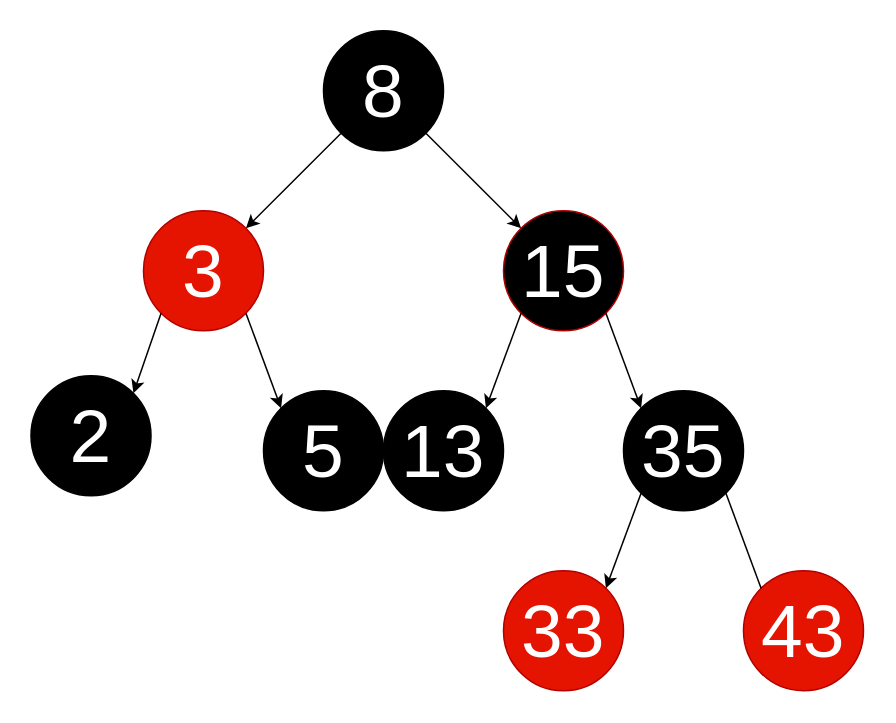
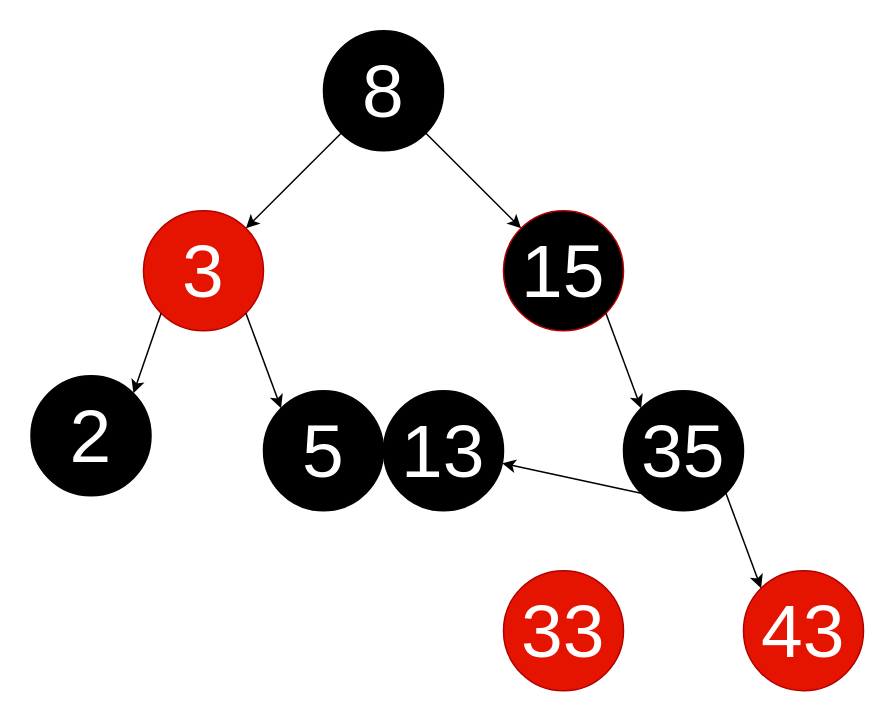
- <mxCell id="14" value="" style="endArrow=classic;html=1;exitX=0;exitY=1;exitDx=0;exitDy=0;entryX=1;entryY=0;entryDx=0;entryDy=0;" edge="1" parent="1" source="4" target="7"><mxGeometry width="50" height="50" relative="1" as="geometry"><mxPoint x="348.436" y="210.004" as="sourcePoint" /><mxPoint x="325.004" y="273.436" as="targetPoint" /></mxGeometry></mxCell>
- <mxCell id="18" value="" style="endArrow=classic;html=1;exitX=0;exitY=1;exitDx=0;exitDy=0;entryX=1;entryY=0;entryDx=0;entryDy=0;" edge="1" parent="1" source="8" target="9"><mxGeometry width="50" height="50" relative="1" as="geometry"><mxPoint x="415" y="400" as="sourcePoint" /><mxPoint x="465" y="350" as="targetPoint" /></mxGeometry></mxCell>
+ <mxCell id="18" value="" style="endArrow=classic;html=1;exitX=0;exitY=1;exitDx=0;exitDy=0;" edge="1" parent="1" source="8" target="7"><mxGeometry width="50" height="50" relative="1" as="geometry"><mxPoint x="415" y="400" as="sourcePoint" /><mxPoint x="465" y="350" as="targetPoint" /></mxGeometry></mxCell>
- <mxCell id="17" value="" style="endArrow=none;html=1;exitX=1;exitY=1;exitDx=0;exitDy=0;entryX=0;entryY=0;entryDx=0;entryDy=0;" edge="1" parent="1" source="8" target="10"><mxGeometry width="50" height="50" relative="1" as="geometry"><mxPoint x="415" y="400" as="sourcePoint" /><mxPoint x="465" y="350" as="targetPoint" /></mxGeometry></mxCell>
+ <mxCell id="17" value="" style="endArrow=classic;html=1;exitX=1;exitY=1;exitDx=0;exitDy=0;entryX=0;entryY=0;entryDx=0;entryDy=0;" edge="1" parent="1" source="8" target="10"><mxGeometry width="50" height="50" relative="1" as="geometry"><mxPoint x="415" y="400" as="sourcePoint" /><mxPoint x="465" y="350" as="targetPoint" /></mxGeometry></mxCell>
